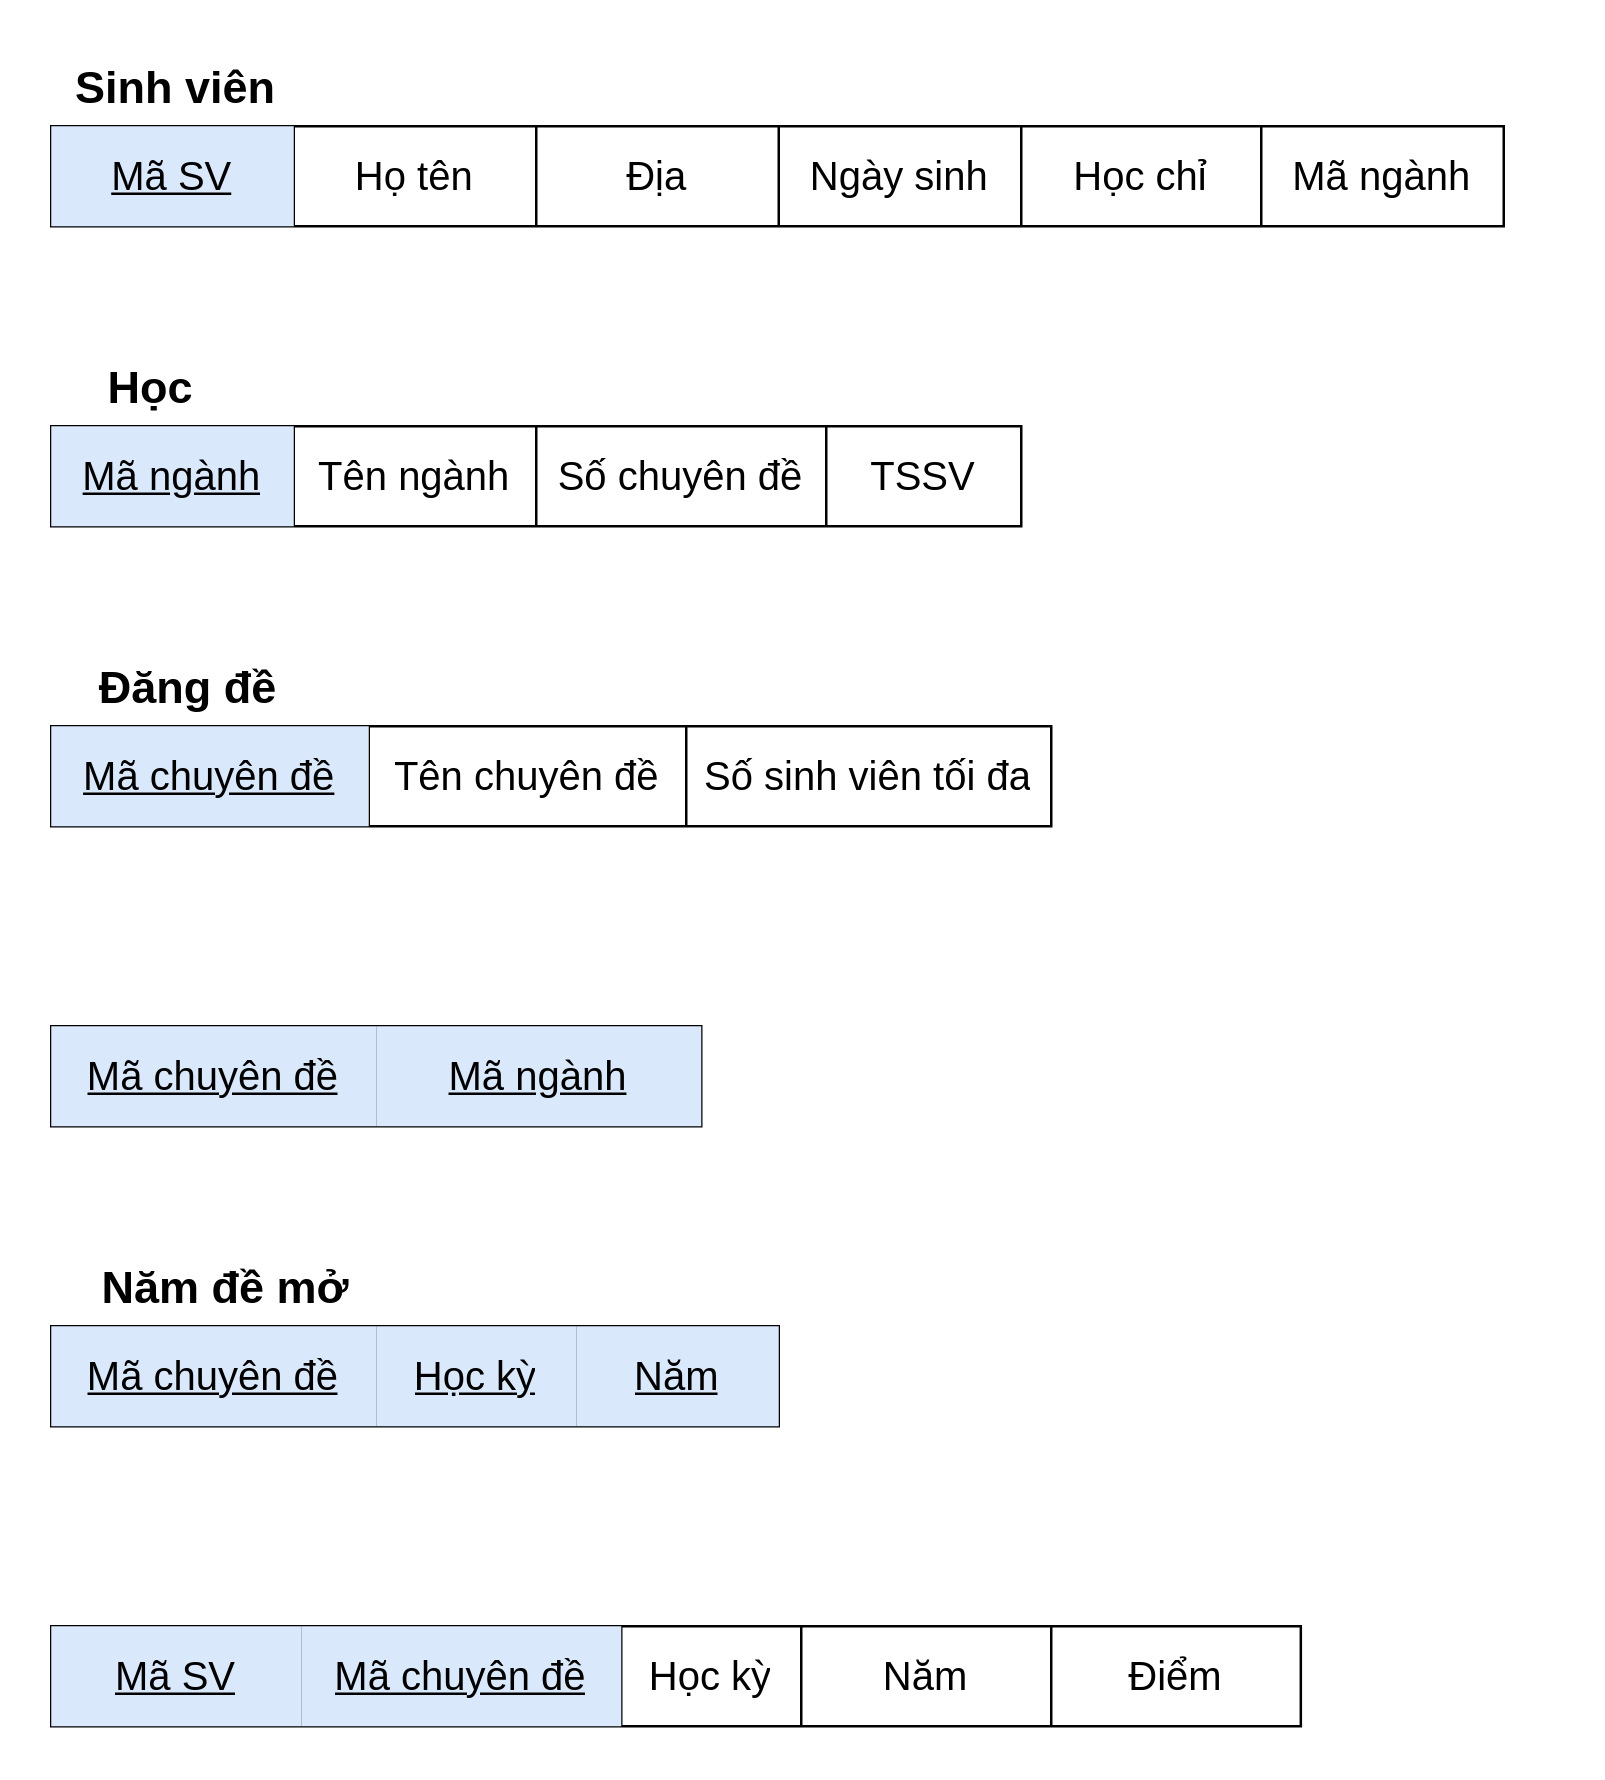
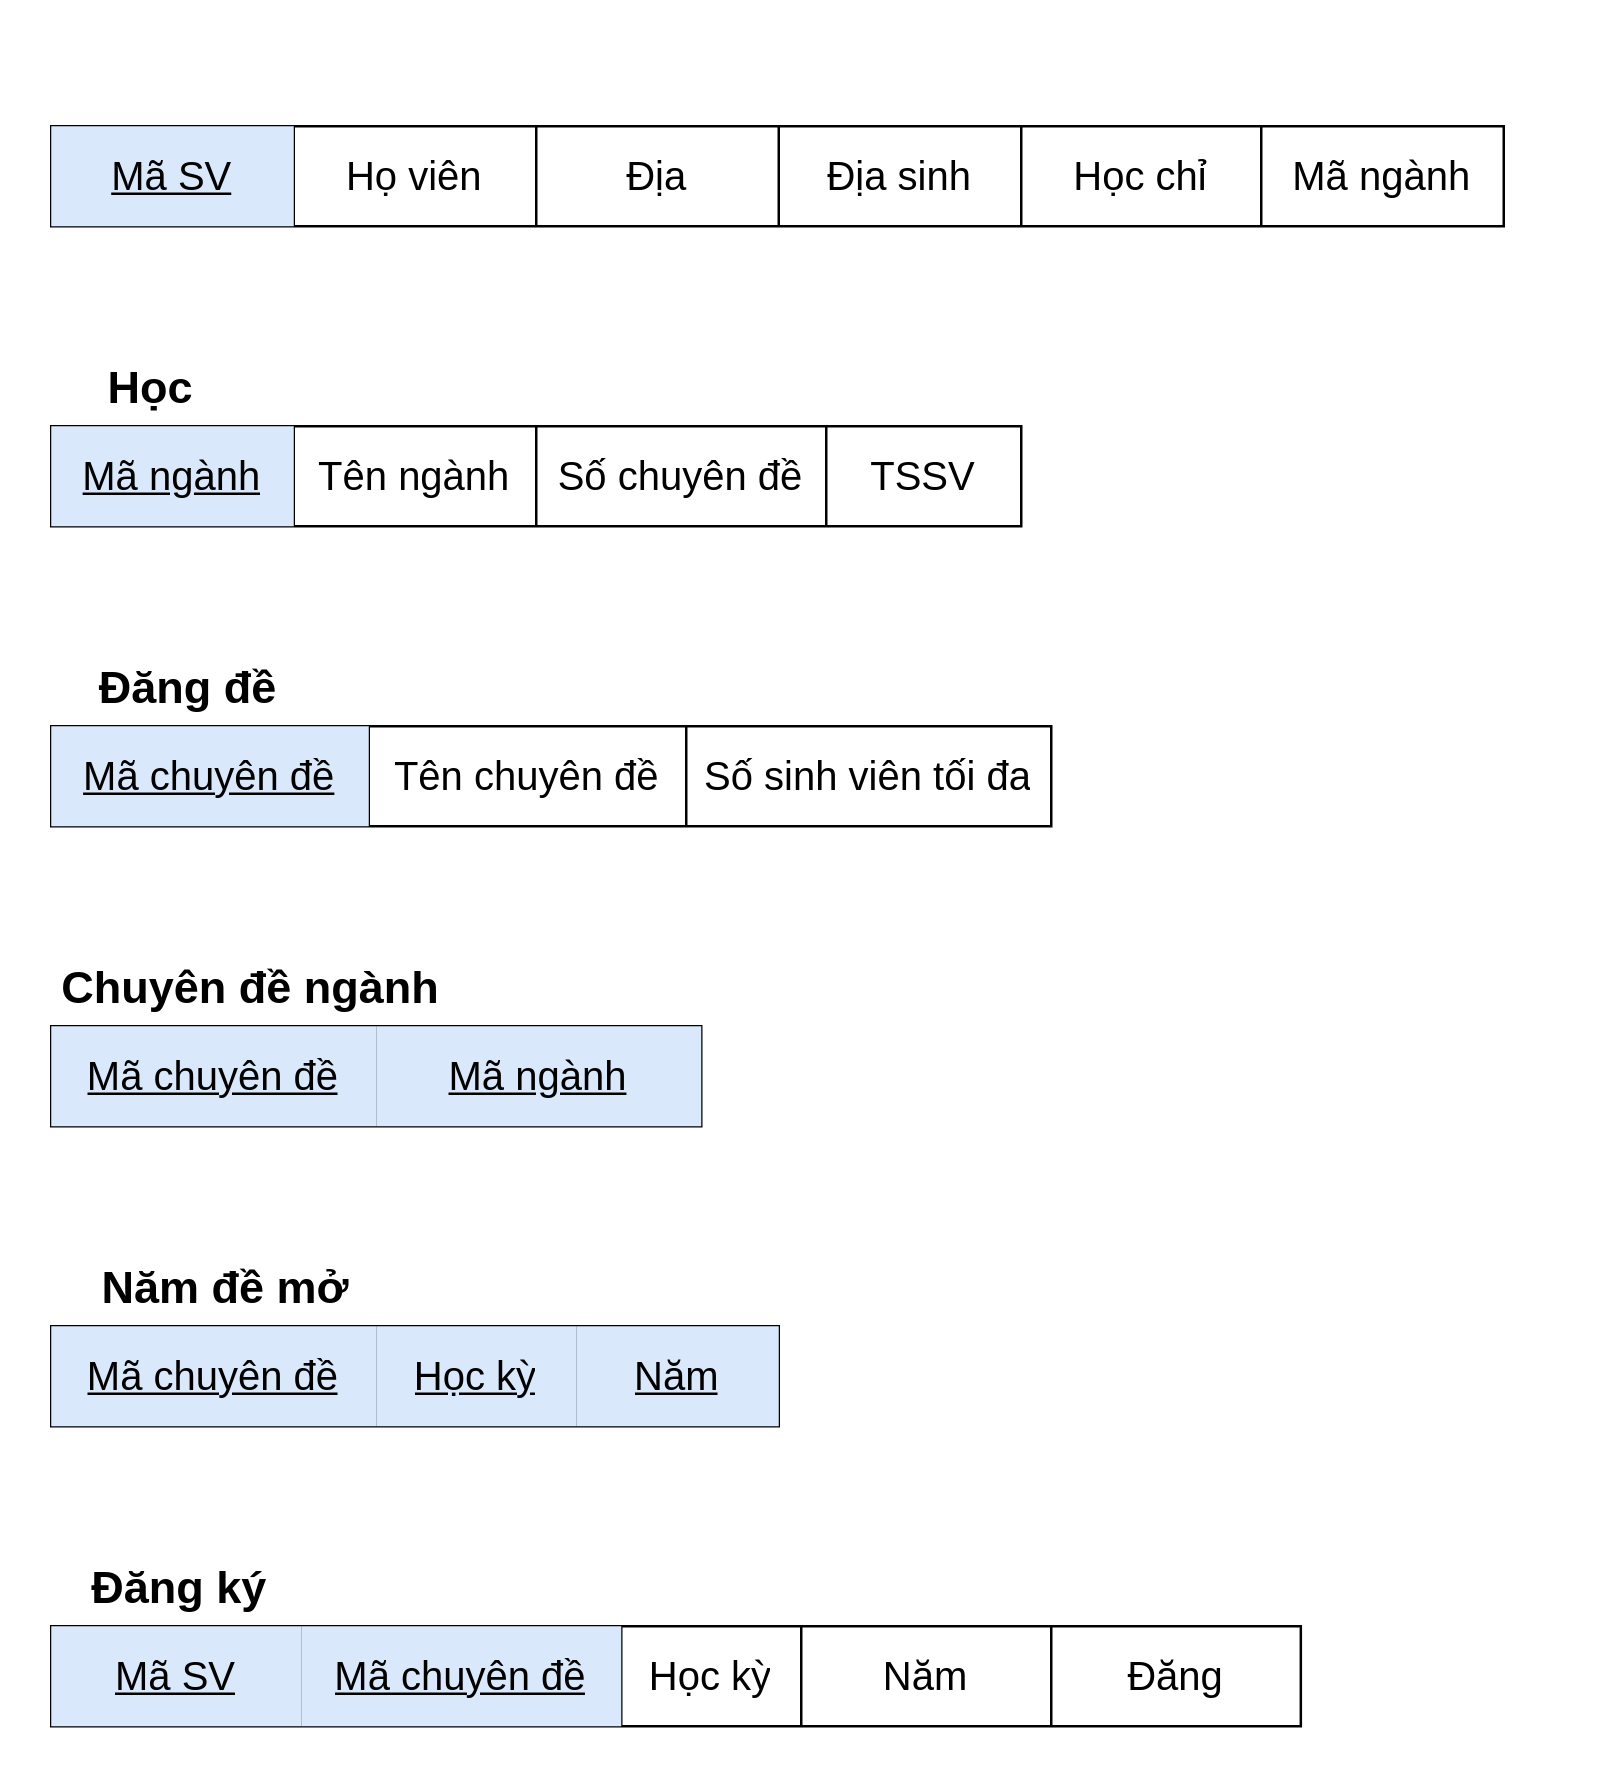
- <mxCell id="11" value="Sinh viên" style="text;html=1;align=center;verticalAlign=middle;whiteSpace=wrap;rounded=0;fontSize=18;fontStyle=1" vertex="1" parent="2"><mxGeometry width="100" height="30" as="geometry" /></mxCell>
- <mxCell id="6" value="Họ tên" style="shape=partialRectangle;html=1;whiteSpace=wrap;connectable=0;strokeColor=inherit;overflow=hidden;fillColor=none;top=0;left=0;bottom=0;right=0;pointerEvents=1;fontSize=16;" vertex="1" parent="4"><mxGeometry x="97" width="97" height="40" as="geometry"><mxRectangle width="97" height="40" as="alternateBounds" /></mxGeometry></mxCell>
+ <mxCell id="6" value="Họ viên" style="shape=partialRectangle;html=1;whiteSpace=wrap;connectable=0;strokeColor=inherit;overflow=hidden;fillColor=none;top=0;left=0;bottom=0;right=0;pointerEvents=1;fontSize=16;" vertex="1" parent="4"><mxGeometry x="97" width="97" height="40" as="geometry"><mxRectangle width="97" height="40" as="alternateBounds" /></mxGeometry></mxCell>
- <mxCell id="8" value="Ngày sinh" style="shape=partialRectangle;html=1;whiteSpace=wrap;connectable=0;strokeColor=inherit;overflow=hidden;fillColor=none;top=0;left=0;bottom=0;right=0;pointerEvents=1;fontSize=16;" vertex="1" parent="4"><mxGeometry x="291" width="97" height="40" as="geometry"><mxRectangle width="97" height="40" as="alternateBounds" /></mxGeometry></mxCell>
+ <mxCell id="8" value="Địa sinh" style="shape=partialRectangle;html=1;whiteSpace=wrap;connectable=0;strokeColor=inherit;overflow=hidden;fillColor=none;top=0;left=0;bottom=0;right=0;pointerEvents=1;fontSize=16;" vertex="1" parent="4"><mxGeometry x="291" width="97" height="40" as="geometry"><mxRectangle width="97" height="40" as="alternateBounds" /></mxGeometry></mxCell>
+ <mxCell id="32" value="Chuyên đề ngành" style="text;html=1;align=center;verticalAlign=middle;whiteSpace=wrap;rounded=0;fontSize=18;fontStyle=1" vertex="1" parent="27"><mxGeometry width="160" height="30" as="geometry" /></mxCell>
+ <mxCell id="48" value="Đăng ký" style="text;html=1;align=center;verticalAlign=middle;whiteSpace=wrap;rounded=0;fontSize=18;fontStyle=1" vertex="1" parent="40"><mxGeometry width="103.27" height="30" as="geometry" /></mxCell>
- <mxCell id="47" value="Điểm" style="shape=partialRectangle;html=1;whiteSpace=wrap;connectable=0;strokeColor=inherit;overflow=hidden;fillColor=none;top=0;left=0;bottom=0;right=0;pointerEvents=1;fontSize=16;" vertex="1" parent="42"><mxGeometry x="400" width="100" height="40" as="geometry"><mxRectangle width="100" height="40" as="alternateBounds" /></mxGeometry></mxCell>
+ <mxCell id="47" value="Đăng" style="shape=partialRectangle;html=1;whiteSpace=wrap;connectable=0;strokeColor=inherit;overflow=hidden;fillColor=none;top=0;left=0;bottom=0;right=0;pointerEvents=1;fontSize=16;" vertex="1" parent="42"><mxGeometry x="400" width="100" height="40" as="geometry"><mxRectangle width="100" height="40" as="alternateBounds" /></mxGeometry></mxCell>
